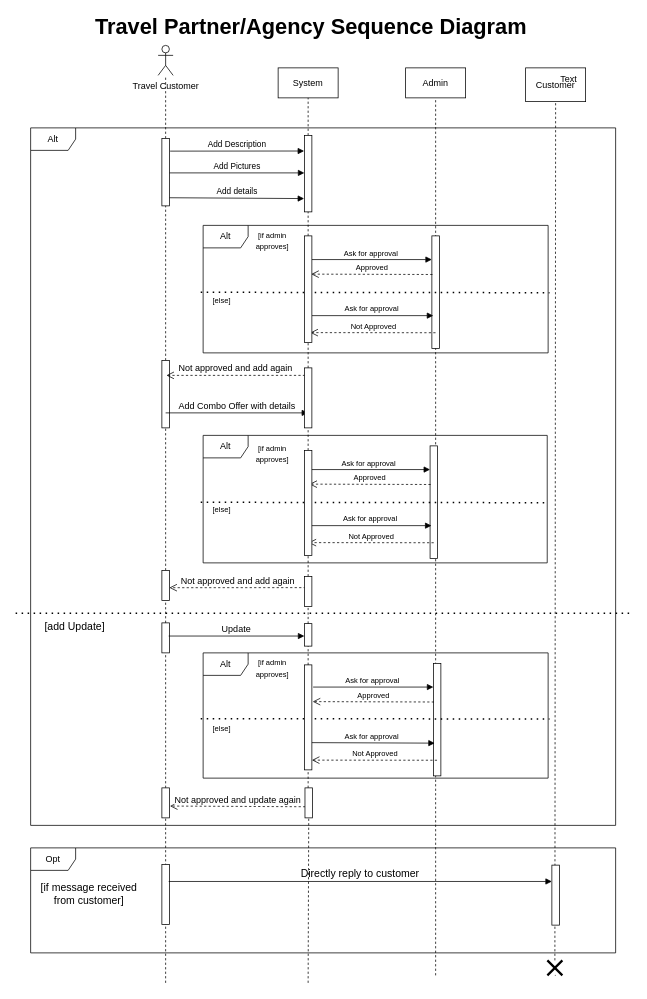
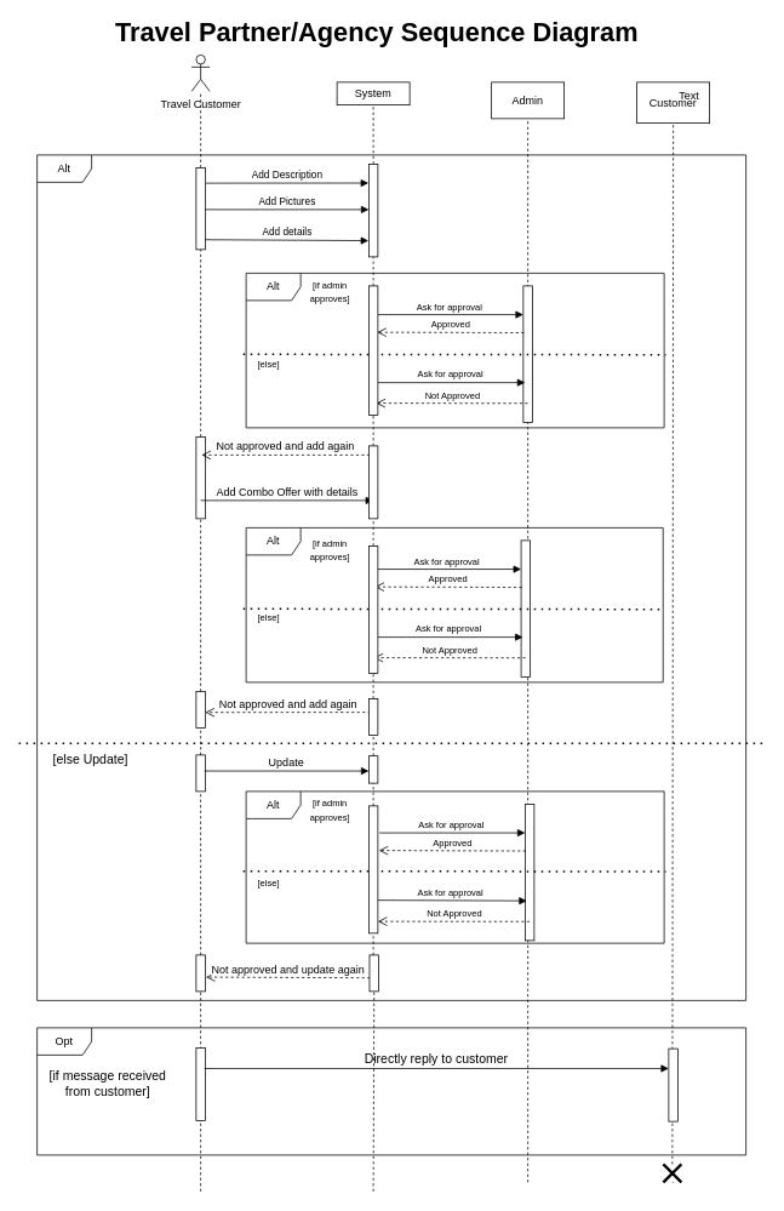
- <mxCell id="4" value="System" style="rounded=0;whiteSpace=wrap;html=1;" parent="1" vertex="1"><mxGeometry x="370" y="90" width="80" height="40" as="geometry" /></mxCell>
+ <mxCell id="4" value="System" style="rounded=0;whiteSpace=wrap;html=1;" parent="1" vertex="1"><mxGeometry x="370" y="90" width="80" height="25" as="geometry" /></mxCell>
- <mxCell id="39" value="[add Update]" style="text;html=1;strokeColor=none;fillColor=none;align=center;verticalAlign=middle;whiteSpace=wrap;rounded=0;fontSize=14;" parent="1" vertex="1"><mxGeometry x="54" y="820" width="90" height="30" as="geometry" /></mxCell>
+ <mxCell id="39" value="[else Update]" style="text;html=1;strokeColor=none;fillColor=none;align=center;verticalAlign=middle;whiteSpace=wrap;rounded=0;fontSize=14;" parent="1" vertex="1"><mxGeometry x="54" y="820" width="90" height="30" as="geometry" /></mxCell>
